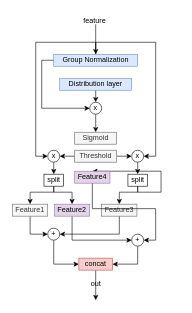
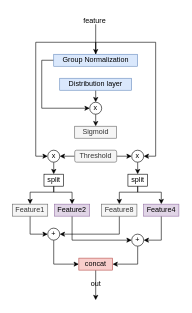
- <mxCell id="8" value="Sigmoid" style="rounded=0;whiteSpace=wrap;html=1;fillColor=#f5f5f5;fontColor=#333333;strokeColor=#666666;" parent="1" vertex="1"><mxGeometry x="124" y="220" width="70" height="20" as="geometry" /></mxCell>
+ <mxCell id="8" value="Sigmoid" style="rounded=0;whiteSpace=wrap;html=1;fillColor=#f5f5f5;fontColor=#333333;strokeColor=#666666;" parent="1" vertex="1"><mxGeometry x="124" y="210" width="70" height="20" as="geometry" /></mxCell>
- <mxCell id="13" value="Threshold" style="rounded=0;whiteSpace=wrap;html=1;fillColor=#f5f5f5;fontColor=#333333;strokeColor=#666666;" parent="1" vertex="1"><mxGeometry x="124" y="250" width="70" height="20" as="geometry" /></mxCell>
+ <mxCell id="13" value="Threshold" style="whiteSpace=wrap;html=1;fillColor=#f5f5f5;fontColor=#333333;strokeColor=#666666;rounded=1;" parent="1" vertex="1"><mxGeometry x="124" y="250" width="70" height="20" as="geometry" /></mxCell>
- <mxCell id="40" value="Feature4" style="rounded=0;whiteSpace=wrap;html=1;fillColor=#e1d5e7;strokeColor=#9673a6;" vertex="1" parent="1"><mxGeometry x="124" y="285" width="58.75" height="20" as="geometry" /></mxCell>
+ <mxCell id="40" value="Feature4" style="rounded=0;whiteSpace=wrap;html=1;fillColor=#e1d5e7;strokeColor=#9673a6;" vertex="1" parent="1"><mxGeometry x="239" y="340" width="58.75" height="20" as="geometry" /></mxCell>
- <mxCell id="36" value="Feature3" style="rounded=0;whiteSpace=wrap;html=1;fillColor=#f5f5f5;fontColor=#333333;strokeColor=#666666;" vertex="1" parent="1"><mxGeometry x="169" y="340" width="58.75" height="20" as="geometry" /></mxCell>
+ <mxCell id="36" value="Feature8" style="rounded=0;whiteSpace=wrap;html=1;fillColor=#f5f5f5;fontColor=#333333;strokeColor=#666666;" vertex="1" parent="1"><mxGeometry x="169" y="340" width="58.75" height="20" as="geometry" /></mxCell>
